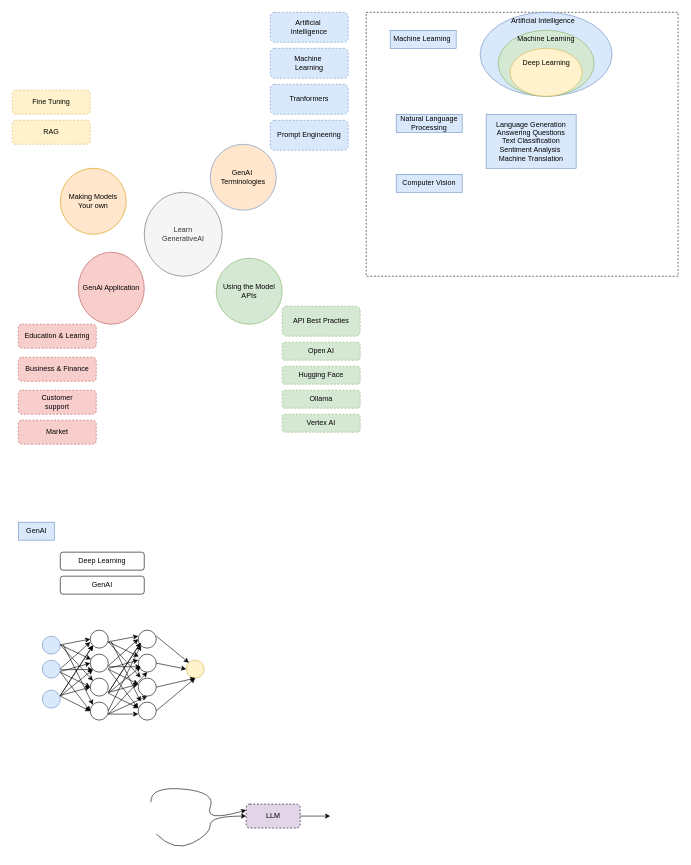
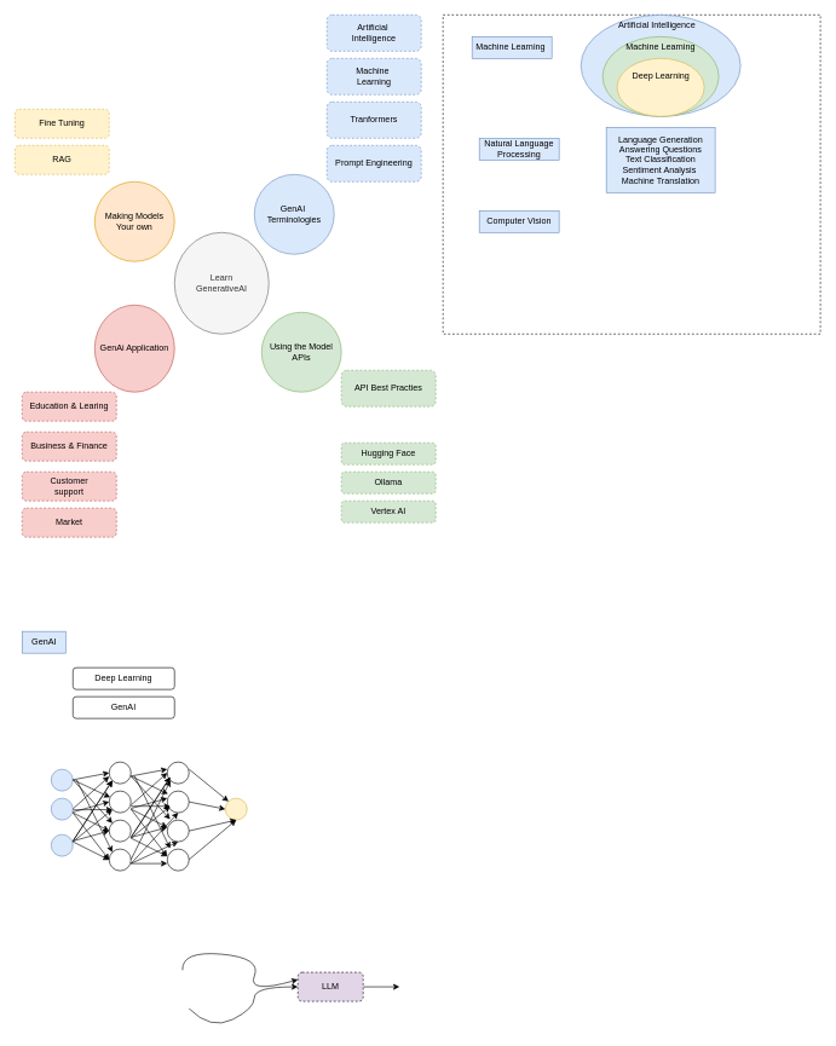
- <mxCell id="32" value="Language Generation&lt;div&gt;Answering Questions&lt;/div&gt;&lt;div&gt;Text Classification&lt;/div&gt;&lt;div&gt;Sentiment Analysis&amp;nbsp;&lt;/div&gt;&lt;div&gt;Machine Translation&lt;/div&gt;" style="text;html=1;align=center;verticalAlign=middle;whiteSpace=wrap;rounded=0;fillColor=#dae8fc;strokeColor=#6c8ebf;" vertex="1" parent="1"><mxGeometry x="810" y="190" width="150" height="90" as="geometry" /></mxCell>
+ <mxCell id="32" value="Language Generation&lt;div&gt;Answering Questions&lt;/div&gt;&lt;div&gt;Text Classification&lt;/div&gt;&lt;div&gt;Sentiment Analysis&amp;nbsp;&lt;/div&gt;&lt;div&gt;Machine Translation&lt;/div&gt;" style="text;html=1;align=center;verticalAlign=middle;whiteSpace=wrap;rounded=0;fillColor=#dae8fc;strokeColor=#6c8ebf;" vertex="1" parent="1"><mxGeometry x="835" y="175" width="150" height="90" as="geometry" /></mxCell>
- <mxCell id="3" value="GenAI&amp;nbsp;&lt;br&gt;Terminologies" style="ellipse;whiteSpace=wrap;html=1;fillColor=#ffe6cc;strokeColor=#6c8ebf;" vertex="1" parent="1"><mxGeometry x="350" y="240" width="110" height="110" as="geometry" /></mxCell>
+ <mxCell id="3" value="GenAI&amp;nbsp;&lt;br&gt;Terminologies" style="ellipse;whiteSpace=wrap;html=1;fillColor=#dae8fc;strokeColor=#6c8ebf;" vertex="1" parent="1"><mxGeometry x="350" y="240" width="110" height="110" as="geometry" /></mxCell>
- <mxCell id="20" value="Making Models Your own" style="ellipse;whiteSpace=wrap;html=1;fillColor=#ffe6cc;strokeColor=#d79b00;" vertex="1" parent="1"><mxGeometry x="100" y="280" width="110" height="110" as="geometry" /></mxCell>
+ <mxCell id="20" value="Making Models Your own" style="ellipse;whiteSpace=wrap;html=1;fillColor=#ffe6cc;strokeColor=#d79b00;" vertex="1" parent="1"><mxGeometry x="130" y="250" width="110" height="110" as="geometry" /></mxCell>
- <mxCell id="10" value="Open AI" style="rounded=1;whiteSpace=wrap;html=1;dashed=1;fillColor=#d5e8d4;strokeColor=#82b366;" vertex="1" parent="1"><mxGeometry x="470" y="570" width="130" height="30" as="geometry" /></mxCell>
